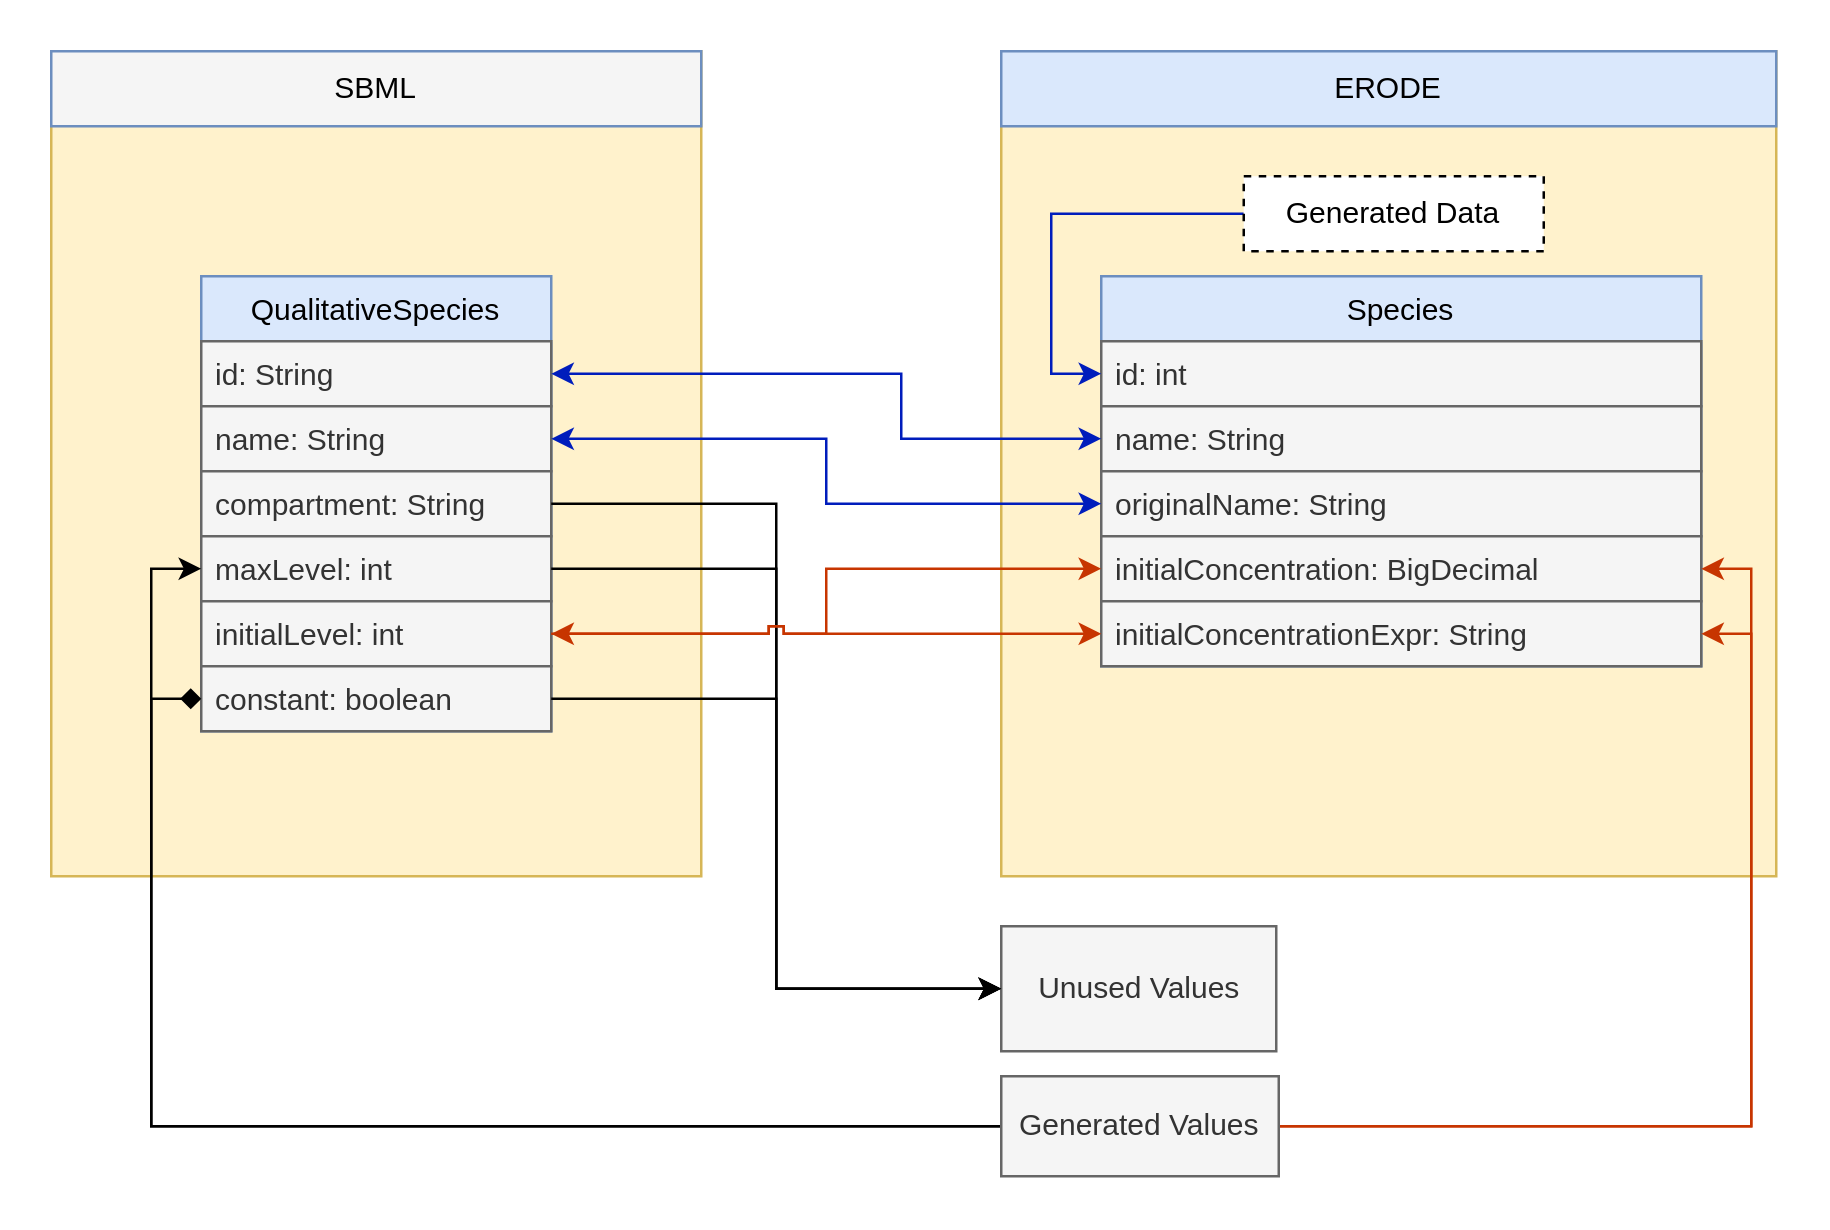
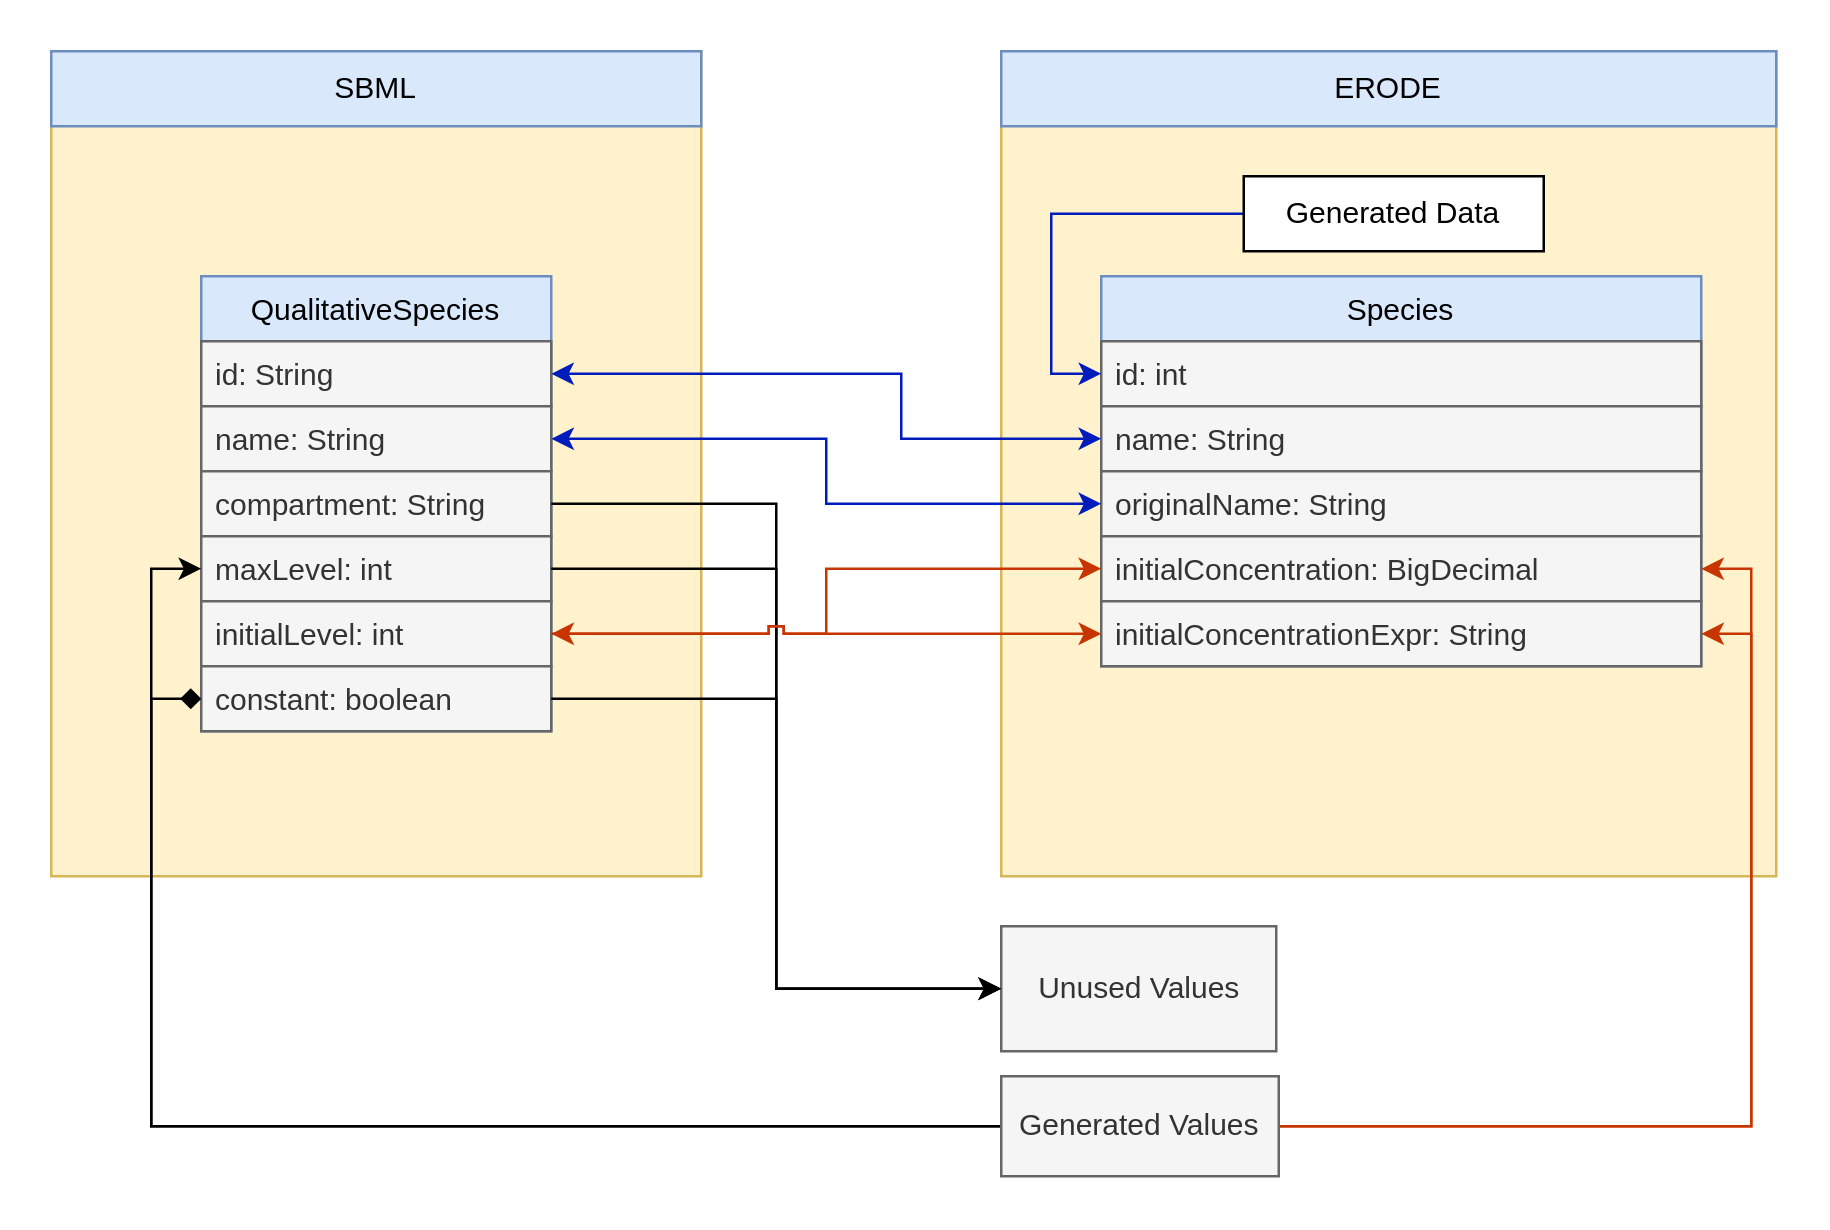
- <mxCell id="24" value="SBML" style="rounded=0;whiteSpace=wrap;html=1;fillColor=#f5f5f5;strokeColor=#6c8ebf;" vertex="1" parent="1"><mxGeometry x="20" y="20" width="260" height="30" as="geometry" /></mxCell>
+ <mxCell id="24" value="SBML" style="rounded=0;whiteSpace=wrap;html=1;fillColor=#dae8fc;strokeColor=#6c8ebf;" vertex="1" parent="1"><mxGeometry x="20" y="20" width="260" height="30" as="geometry" /></mxCell>
- <mxCell id="30" value="Generated Data" style="rounded=0;whiteSpace=wrap;html=1;dashed=1;" vertex="1" parent="1"><mxGeometry x="497" y="70" width="120" height="30" as="geometry" /></mxCell>
+ <mxCell id="30" value="Generated Data" style="rounded=0;whiteSpace=wrap;html=1;" vertex="1" parent="1"><mxGeometry x="497" y="70" width="120" height="30" as="geometry" /></mxCell>
